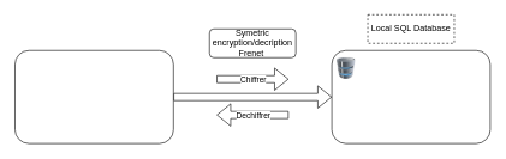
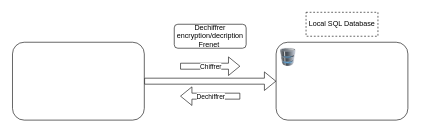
- <mxCell id="9" value="Symetric encryption/decription&lt;br&gt;Frenet&amp;nbsp;" style="rounded=1;whiteSpace=wrap;html=1;" vertex="1" parent="1"><mxGeometry x="290" y="40" width="120" height="40" as="geometry" /></mxCell>
+ <mxCell id="9" value="Dechiffrer encryption/decription&lt;br&gt;Frenet&amp;nbsp;" style="rounded=1;whiteSpace=wrap;html=1;" vertex="1" parent="1"><mxGeometry x="290" y="40" width="120" height="40" as="geometry" /></mxCell>
